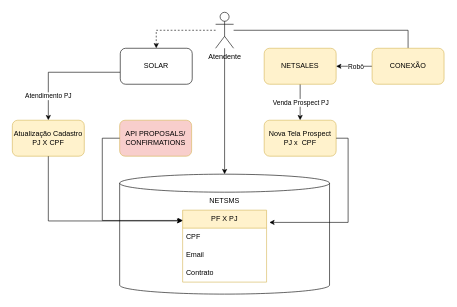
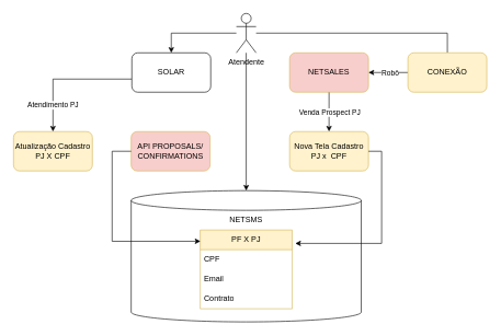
- <mxCell id="3" style="edgeStyle=orthogonalEdgeStyle;rounded=0;orthogonalLoop=1;jettySize=auto;html=1;entryX=0.5;entryY=0;entryDx=0;entryDy=0;dashed=1;" edge="1" parent="1" source="5" target="19"><mxGeometry relative="1" as="geometry" /></mxCell>
+ <mxCell id="3" style="edgeStyle=orthogonalEdgeStyle;rounded=0;orthogonalLoop=1;jettySize=auto;html=1;entryX=0.5;entryY=0;entryDx=0;entryDy=0;" edge="1" parent="1" source="5" target="19"><mxGeometry relative="1" as="geometry" /></mxCell>
- <mxCell id="8" value="NETSALES" style="rounded=1;whiteSpace=wrap;html=1;fillColor=#fff2cc;strokeColor=#d6b656;" vertex="1" parent="1"><mxGeometry x="440" y="80" width="120" height="60" as="geometry" /></mxCell>
+ <mxCell id="8" value="NETSALES" style="rounded=1;whiteSpace=wrap;html=1;fillColor=#f8cecc;strokeColor=#d6b656;" vertex="1" parent="1"><mxGeometry x="440" y="80" width="120" height="60" as="geometry" /></mxCell>
- <mxCell id="9" value="Nova Tela Prospect PJ x&amp;nbsp;&amp;nbsp;CPF" style="rounded=1;whiteSpace=wrap;html=1;fillColor=#fff2cc;strokeColor=#d6b656;" vertex="1" parent="1"><mxGeometry x="440" y="200" width="120" height="60" as="geometry" /></mxCell>
+ <mxCell id="9" value="Nova Tela Cadastro PJ x&amp;nbsp;&amp;nbsp;CPF" style="rounded=1;whiteSpace=wrap;html=1;fillColor=#fff2cc;strokeColor=#d6b656;" vertex="1" parent="1"><mxGeometry x="440" y="200" width="120" height="60" as="geometry" /></mxCell>
- <mxCell id="21" style="edgeStyle=orthogonalEdgeStyle;rounded=0;orthogonalLoop=1;jettySize=auto;html=1;entryX=-0.007;entryY=0.15;entryDx=0;entryDy=0;entryPerimeter=0;" edge="1" parent="1" source="20" target="11"><mxGeometry relative="1" as="geometry"><Array as="points"><mxPoint x="80" y="368" /></Array></mxGeometry></mxCell>
